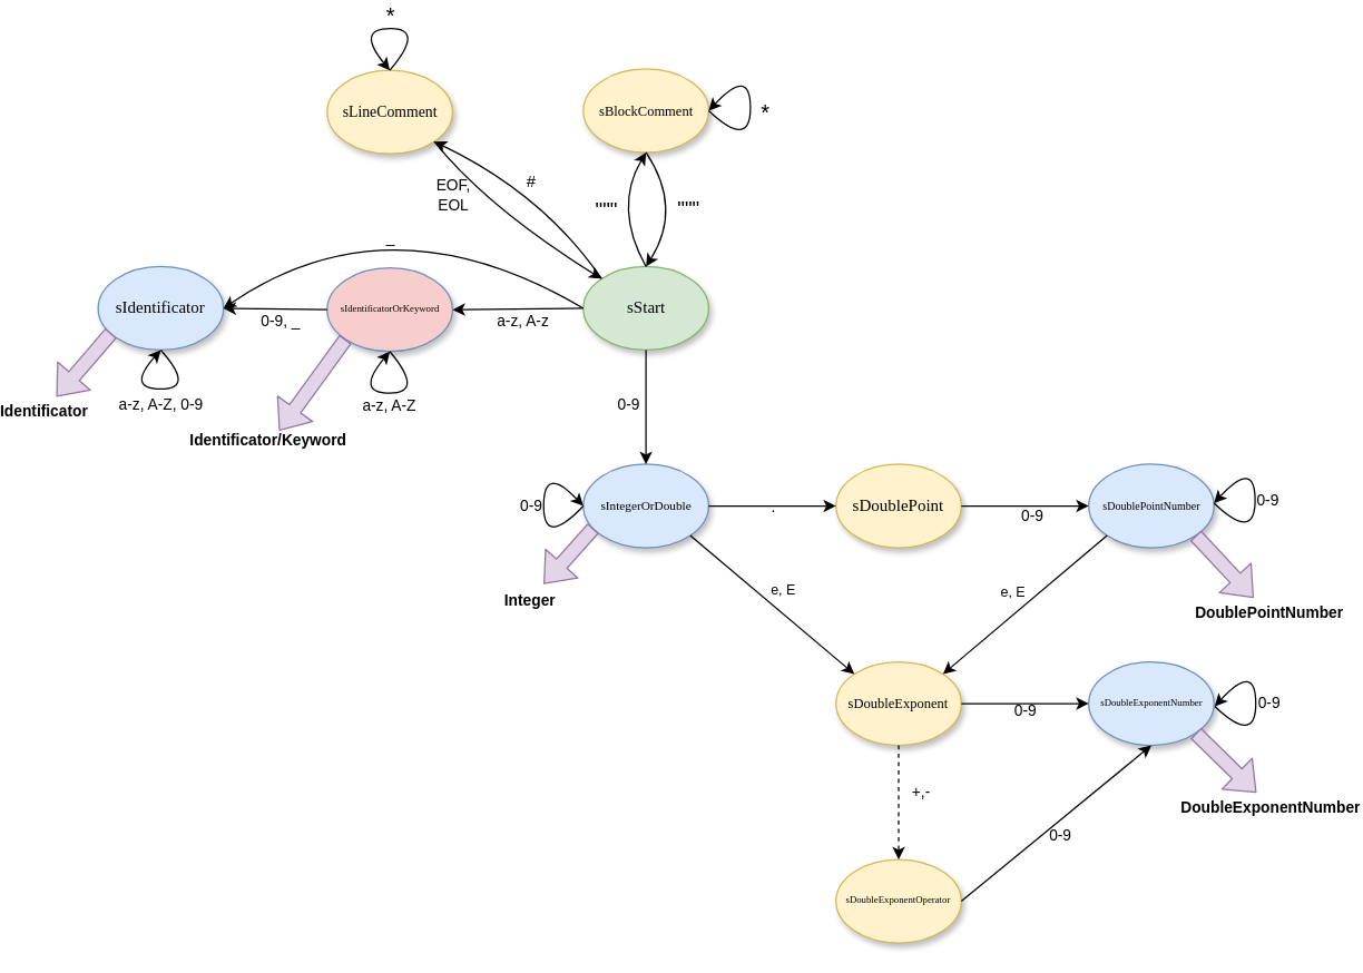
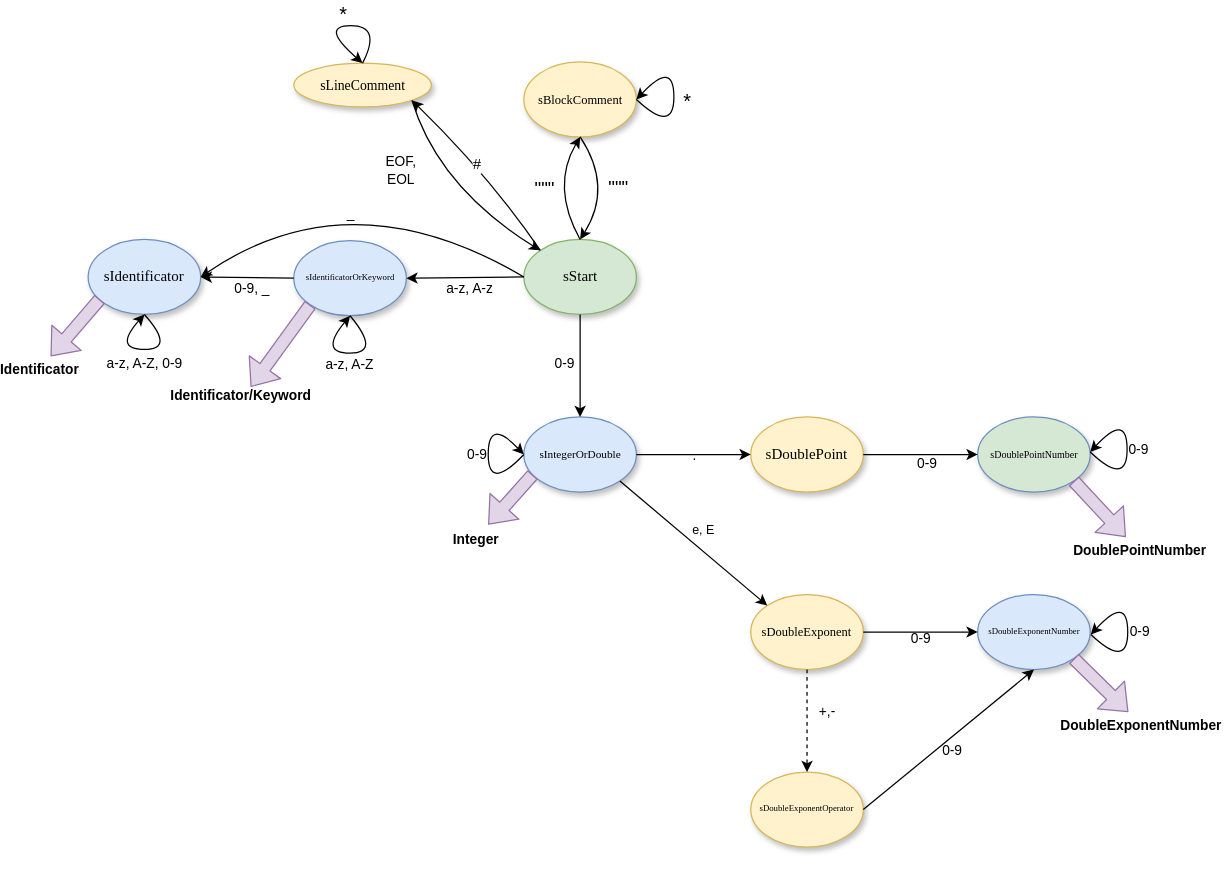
- <mxCell id="5" value="sLineComment" style="ellipse;whiteSpace=wrap;html=1;rounded=0;shadow=1;comic=0;labelBackgroundColor=none;strokeColor=#d6b656;strokeWidth=1;fillColor=#fff2cc;fontFamily=Verdana;fontSize=11;align=center;" vertex="1" parent="1"><mxGeometry x="214.5" y="50" width="90" height="60" as="geometry" /></mxCell>
+ <mxCell id="5" value="sLineComment" style="ellipse;whiteSpace=wrap;html=1;rounded=0;shadow=1;comic=0;labelBackgroundColor=none;strokeColor=#d6b656;strokeWidth=1;fillColor=#fff2cc;fontFamily=Verdana;fontSize=11;align=center;" vertex="1" parent="1"><mxGeometry x="214.5" y="50" width="110" height="35" as="geometry" /></mxCell>
- <mxCell id="17" value="sIdentificatorOrKeyword" style="ellipse;whiteSpace=wrap;html=1;rounded=0;shadow=1;comic=0;labelBackgroundColor=none;strokeColor=#6c8ebf;strokeWidth=1;fillColor=#f8cecc;fontFamily=Verdana;fontSize=7;align=center;" vertex="1" parent="1"><mxGeometry x="214.5" y="192" width="90" height="60" as="geometry" /></mxCell>
+ <mxCell id="17" value="sIdentificatorOrKeyword" style="ellipse;whiteSpace=wrap;html=1;rounded=0;shadow=1;comic=0;labelBackgroundColor=none;strokeColor=#6c8ebf;strokeWidth=1;fillColor=#dae8fc;fontFamily=Verdana;fontSize=7;align=center;" vertex="1" parent="1"><mxGeometry x="214.5" y="192" width="90" height="60" as="geometry" /></mxCell>
- <mxCell id="43" value="sDoublePointNumber" style="ellipse;whiteSpace=wrap;html=1;rounded=0;shadow=1;comic=0;labelBackgroundColor=none;strokeColor=#6c8ebf;strokeWidth=1;fillColor=#dae8fc;fontFamily=Verdana;fontSize=8;align=center;" vertex="1" parent="1"><mxGeometry x="761.5" y="333" width="90" height="60" as="geometry" /></mxCell>
+ <mxCell id="43" value="sDoublePointNumber" style="ellipse;whiteSpace=wrap;html=1;rounded=0;shadow=1;comic=0;labelBackgroundColor=none;strokeColor=#6c8ebf;strokeWidth=1;fillColor=#d5e8d4;fontFamily=Verdana;fontSize=8;align=center;" vertex="1" parent="1"><mxGeometry x="761.5" y="333" width="90" height="60" as="geometry" /></mxCell>
- <mxCell id="49" value="" style="endArrow=classic;html=1;fontSize=10;entryX=1;entryY=0;entryDx=0;entryDy=0;exitX=0;exitY=1;exitDx=0;exitDy=0;" edge="1" parent="1" source="43" target="46"><mxGeometry width="50" height="50" relative="1" as="geometry"><mxPoint x="320" y="609" as="sourcePoint" /><mxPoint x="370" y="559" as="targetPoint" /></mxGeometry></mxCell>
- <mxCell id="50" value="e, E" style="text;html=1;resizable=0;points=[];align=center;verticalAlign=middle;labelBackgroundColor=#ffffff;fontSize=10;" vertex="1" connectable="0" parent="49"><mxGeometry x="-0.087" y="1" relative="1" as="geometry"><mxPoint x="-15" y="-6" as="offset" /></mxGeometry></mxCell>
